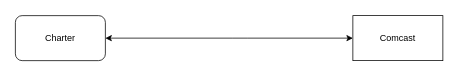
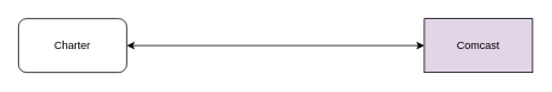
- <mxCell id="3" value="Comcast" style="rounded=0;whiteSpace=wrap;html=1;" vertex="1" parent="1"><mxGeometry x="470" y="20" width="120" height="60" as="geometry" /></mxCell>
+ <mxCell id="3" value="Comcast" style="rounded=0;whiteSpace=wrap;html=1;fillColor=#e1d5e7;" vertex="1" parent="1"><mxGeometry x="470" y="20" width="120" height="60" as="geometry" /></mxCell>
